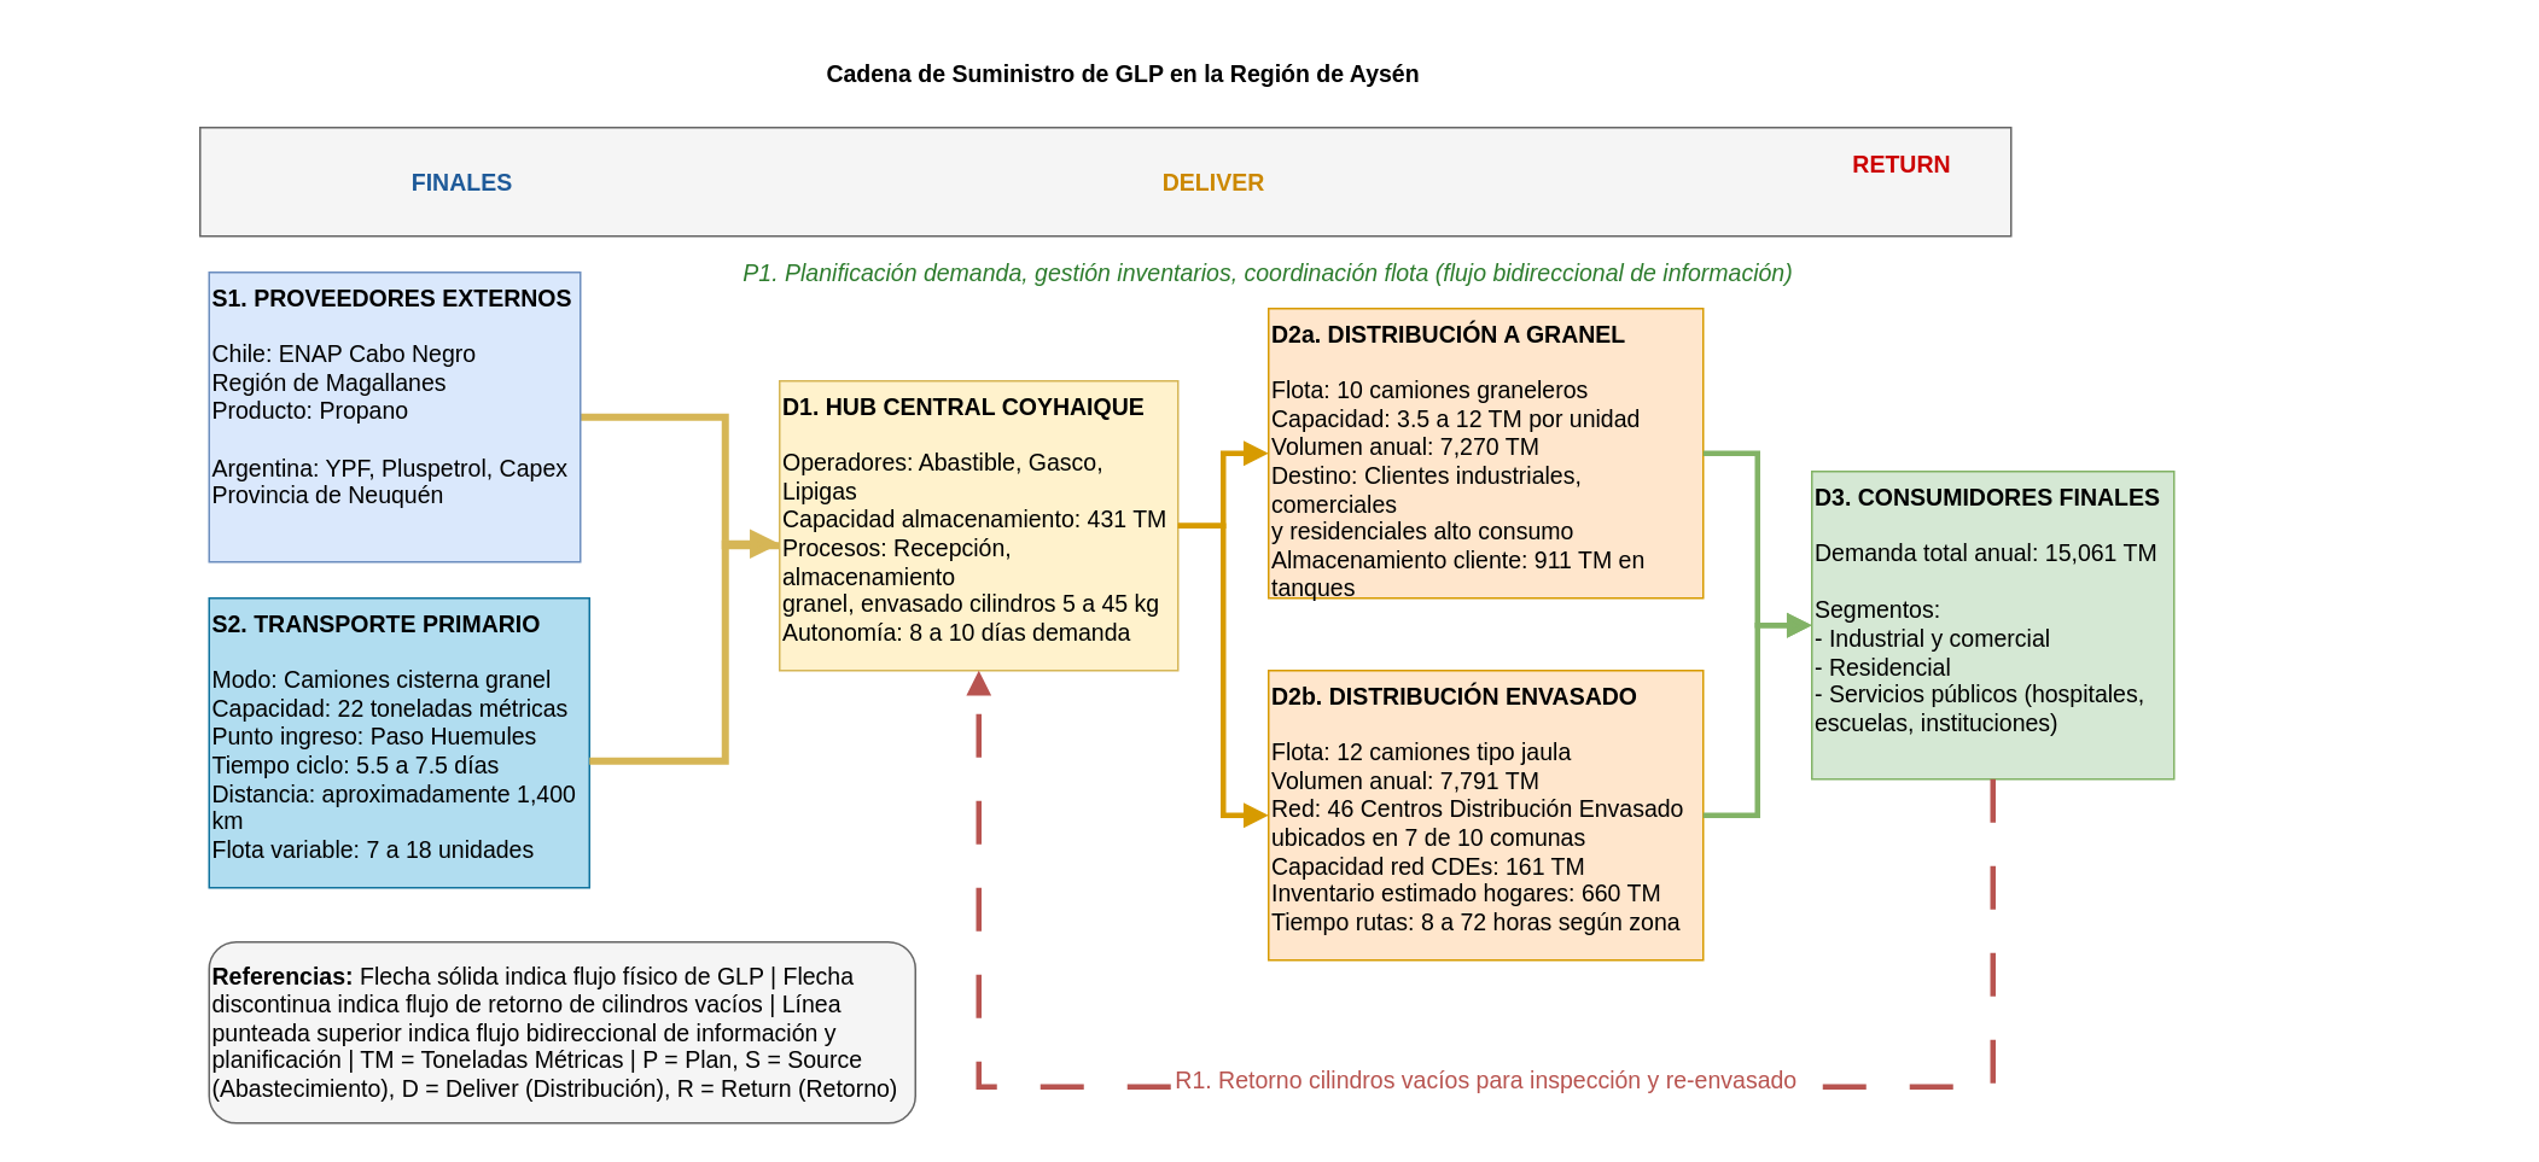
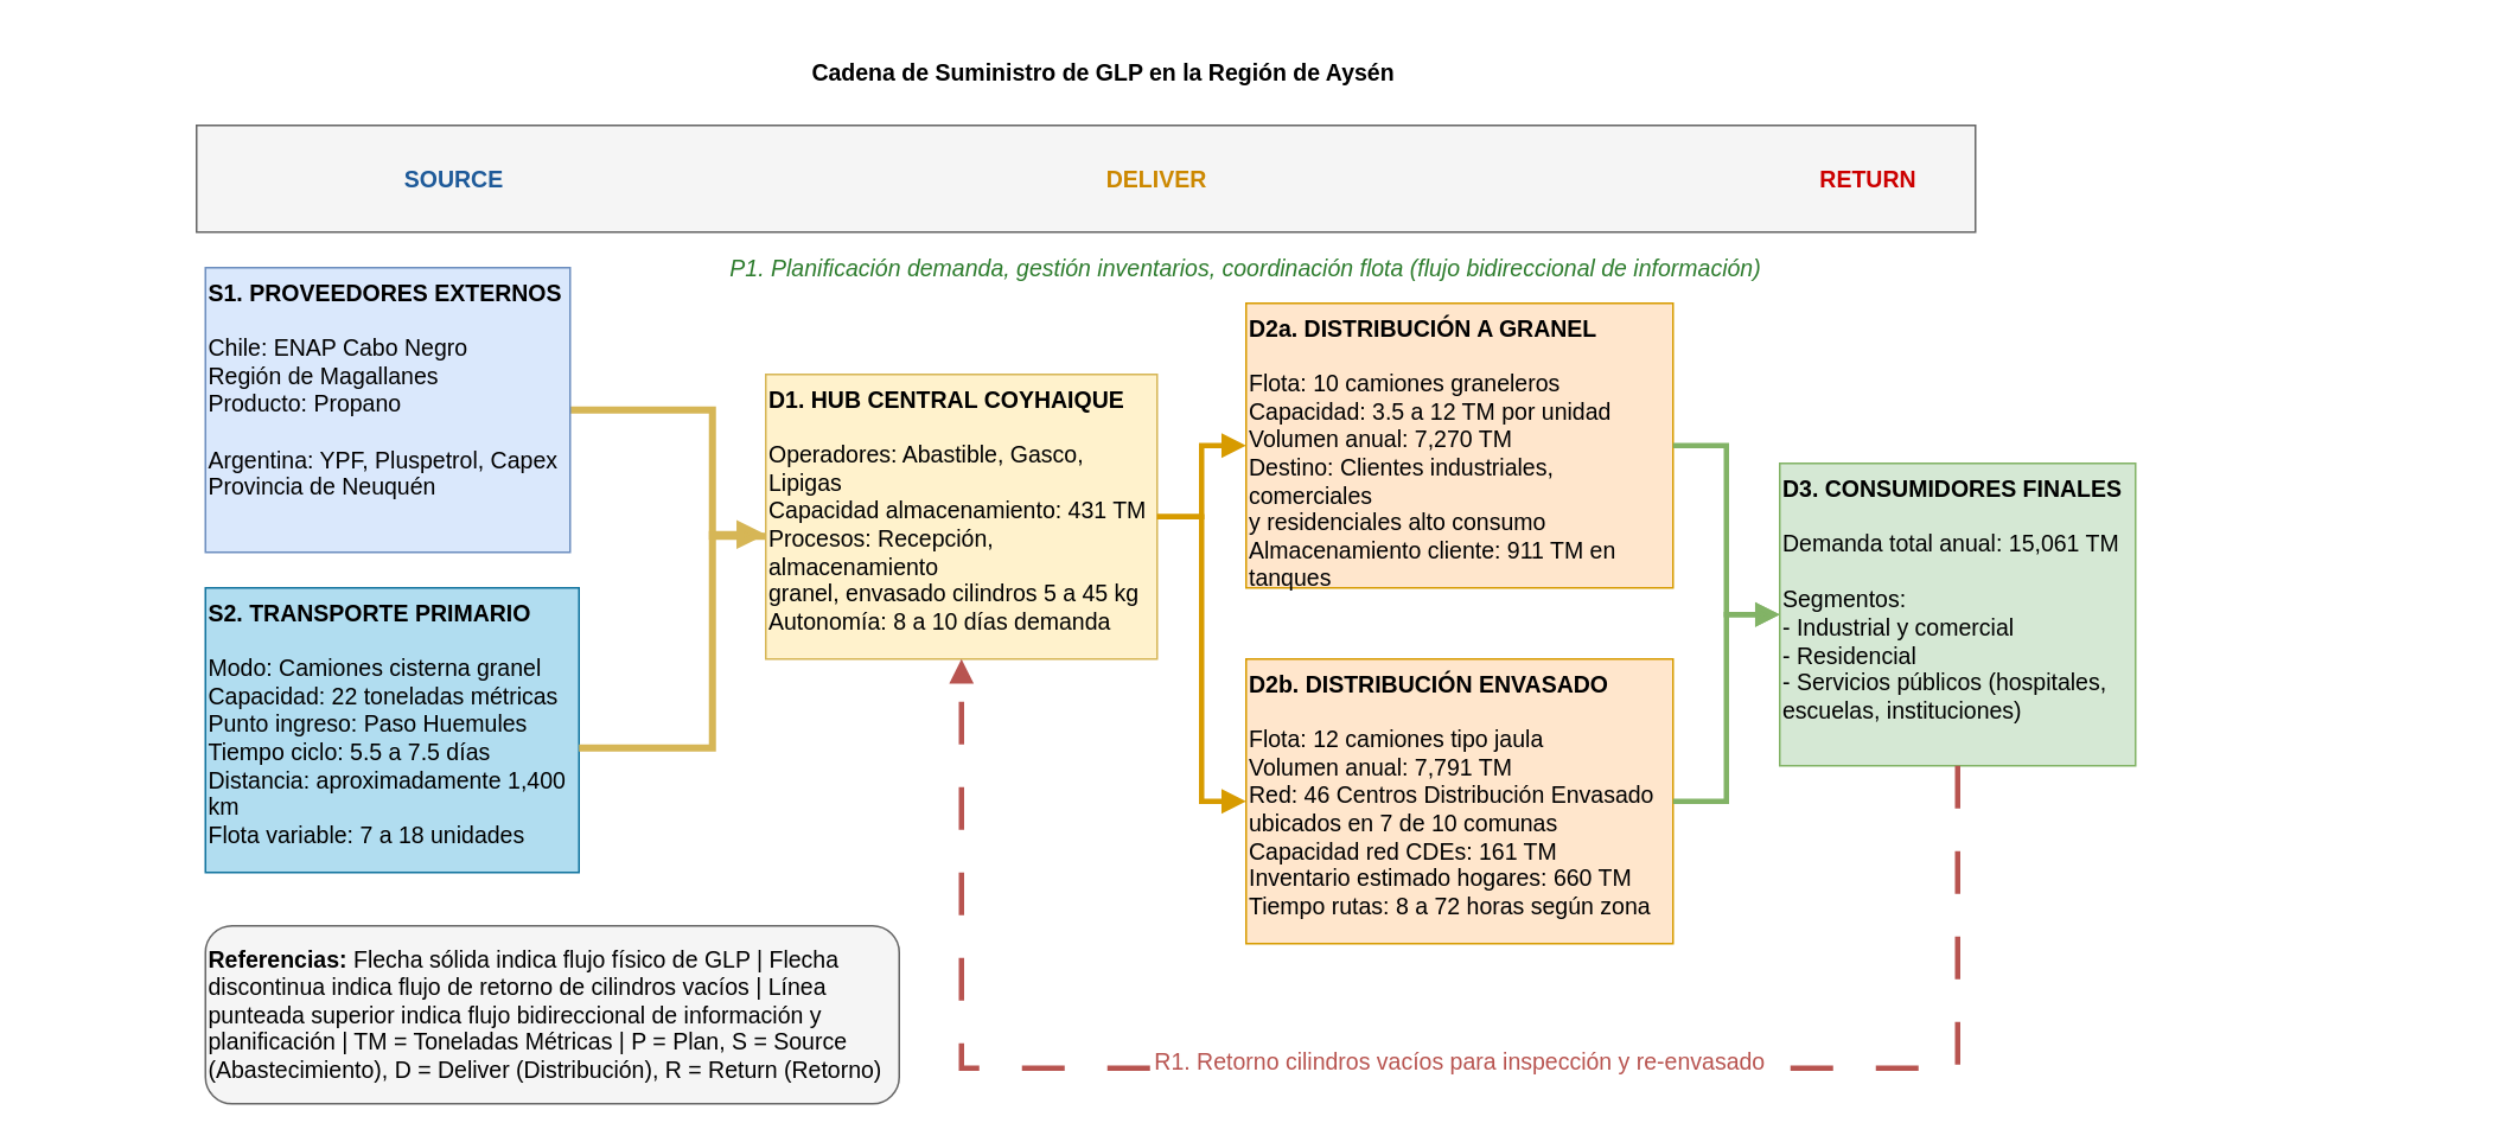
- <mxCell id="7" value="RETURN" style="text;html=1;strokeColor=none;fillColor=none;align=center;verticalAlign=middle;whiteSpace=wrap;rounded=0;fontSize=13;fontStyle=1;fontColor=#cc0000;" parent="1" vertex="1"><mxGeometry x="1000" y="75" width="100" height="30" as="geometry" /></mxCell>
+ <mxCell id="7" value="RETURN" style="text;html=1;strokeColor=none;fillColor=none;align=center;verticalAlign=middle;whiteSpace=wrap;rounded=0;fontSize=13;fontStyle=1;fontColor=#cc0000;" parent="1" vertex="1"><mxGeometry x="1000" y="85" width="100" height="30" as="geometry" /></mxCell>
- <mxCell id="5" value="FINALES" style="text;html=1;strokeColor=none;fillColor=none;align=center;verticalAlign=middle;whiteSpace=wrap;rounded=0;fontSize=13;fontStyle=1;fontColor=#1e5a99;" parent="1" vertex="1"><mxGeometry x="115" y="85" width="280" height="30" as="geometry" /></mxCell>
+ <mxCell id="5" value="SOURCE" style="text;html=1;strokeColor=none;fillColor=none;align=center;verticalAlign=middle;whiteSpace=wrap;rounded=0;fontSize=13;fontStyle=1;fontColor=#1e5a99;" parent="1" vertex="1"><mxGeometry x="115" y="85" width="280" height="30" as="geometry" /></mxCell>
- <mxCell id="6" value="DELIVER" style="text;html=1;strokeColor=none;fillColor=none;align=center;verticalAlign=middle;whiteSpace=wrap;rounded=0;fontSize=13;fontStyle=1;fontColor=#cc8800;" parent="1" vertex="1"><mxGeometry x="460" y="85" width="420" height="30" as="geometry" /></mxCell>
+ <mxCell id="6" value="DELIVER" style="text;html=1;strokeColor=none;fillColor=none;align=center;verticalAlign=middle;whiteSpace=wrap;rounded=0;fontSize=13;fontStyle=1;fontColor=#cc8800;" parent="1" vertex="1"><mxGeometry x="440" y="85" width="420" height="30" as="geometry" /></mxCell>
